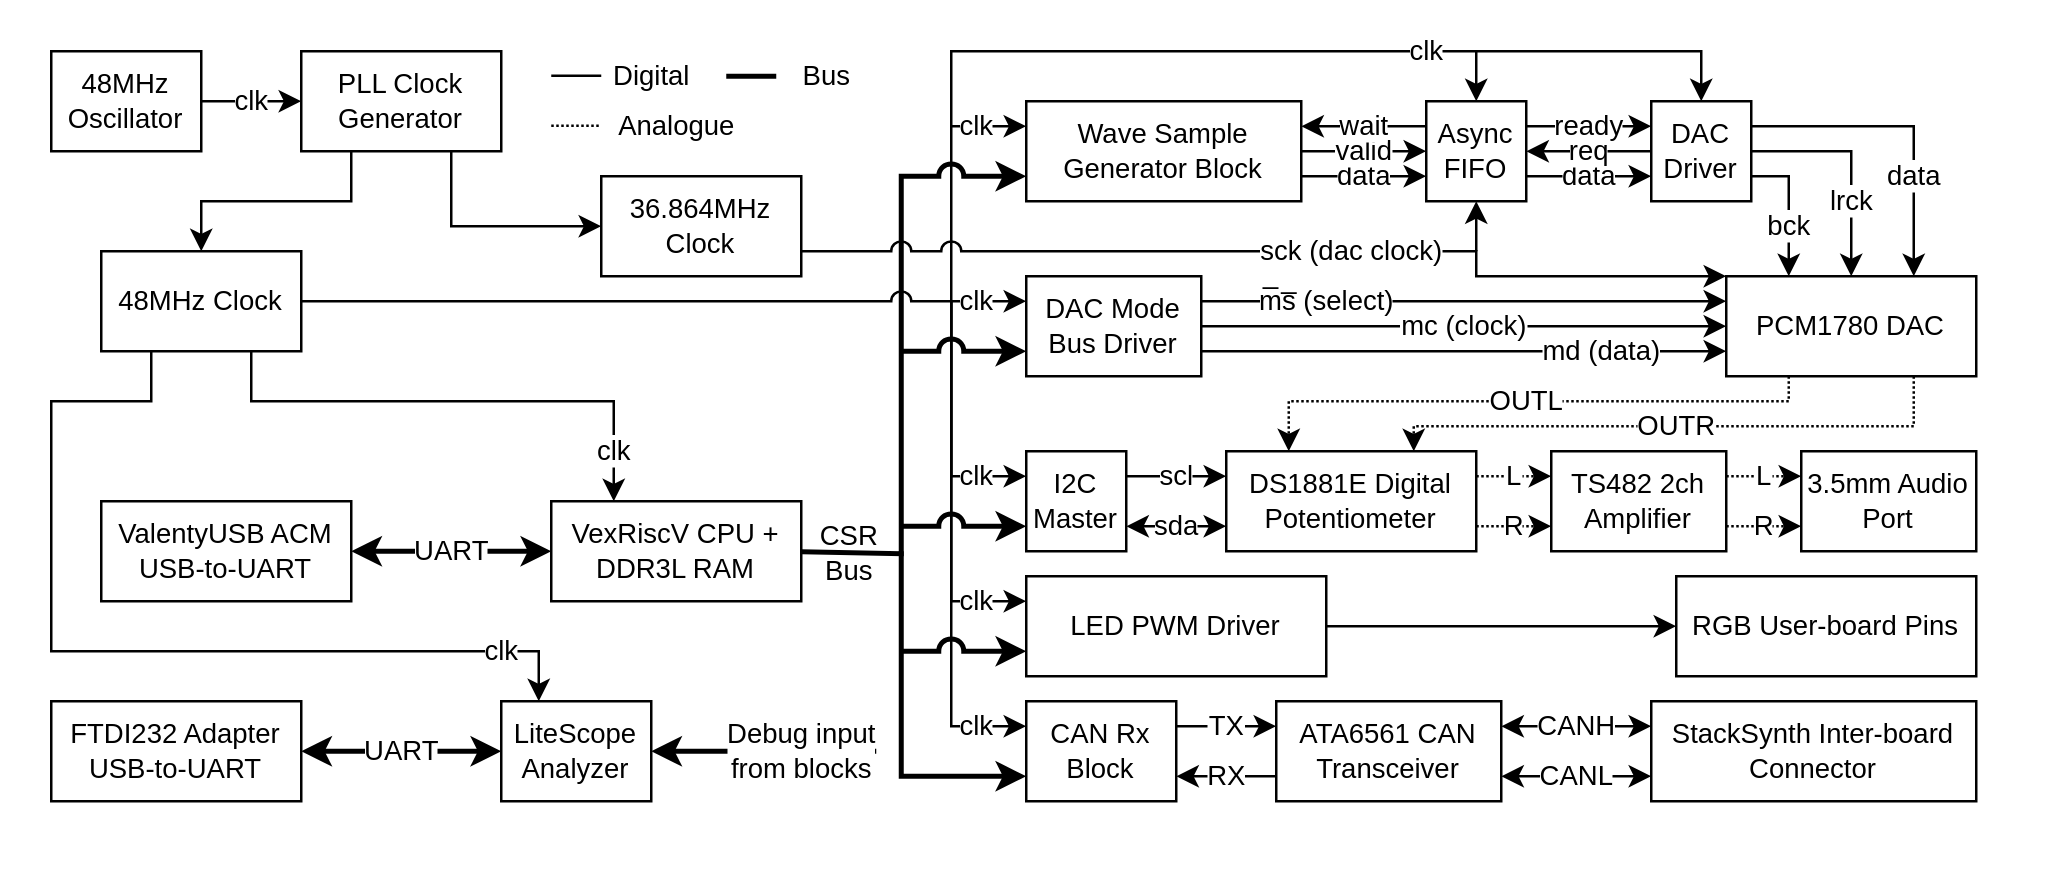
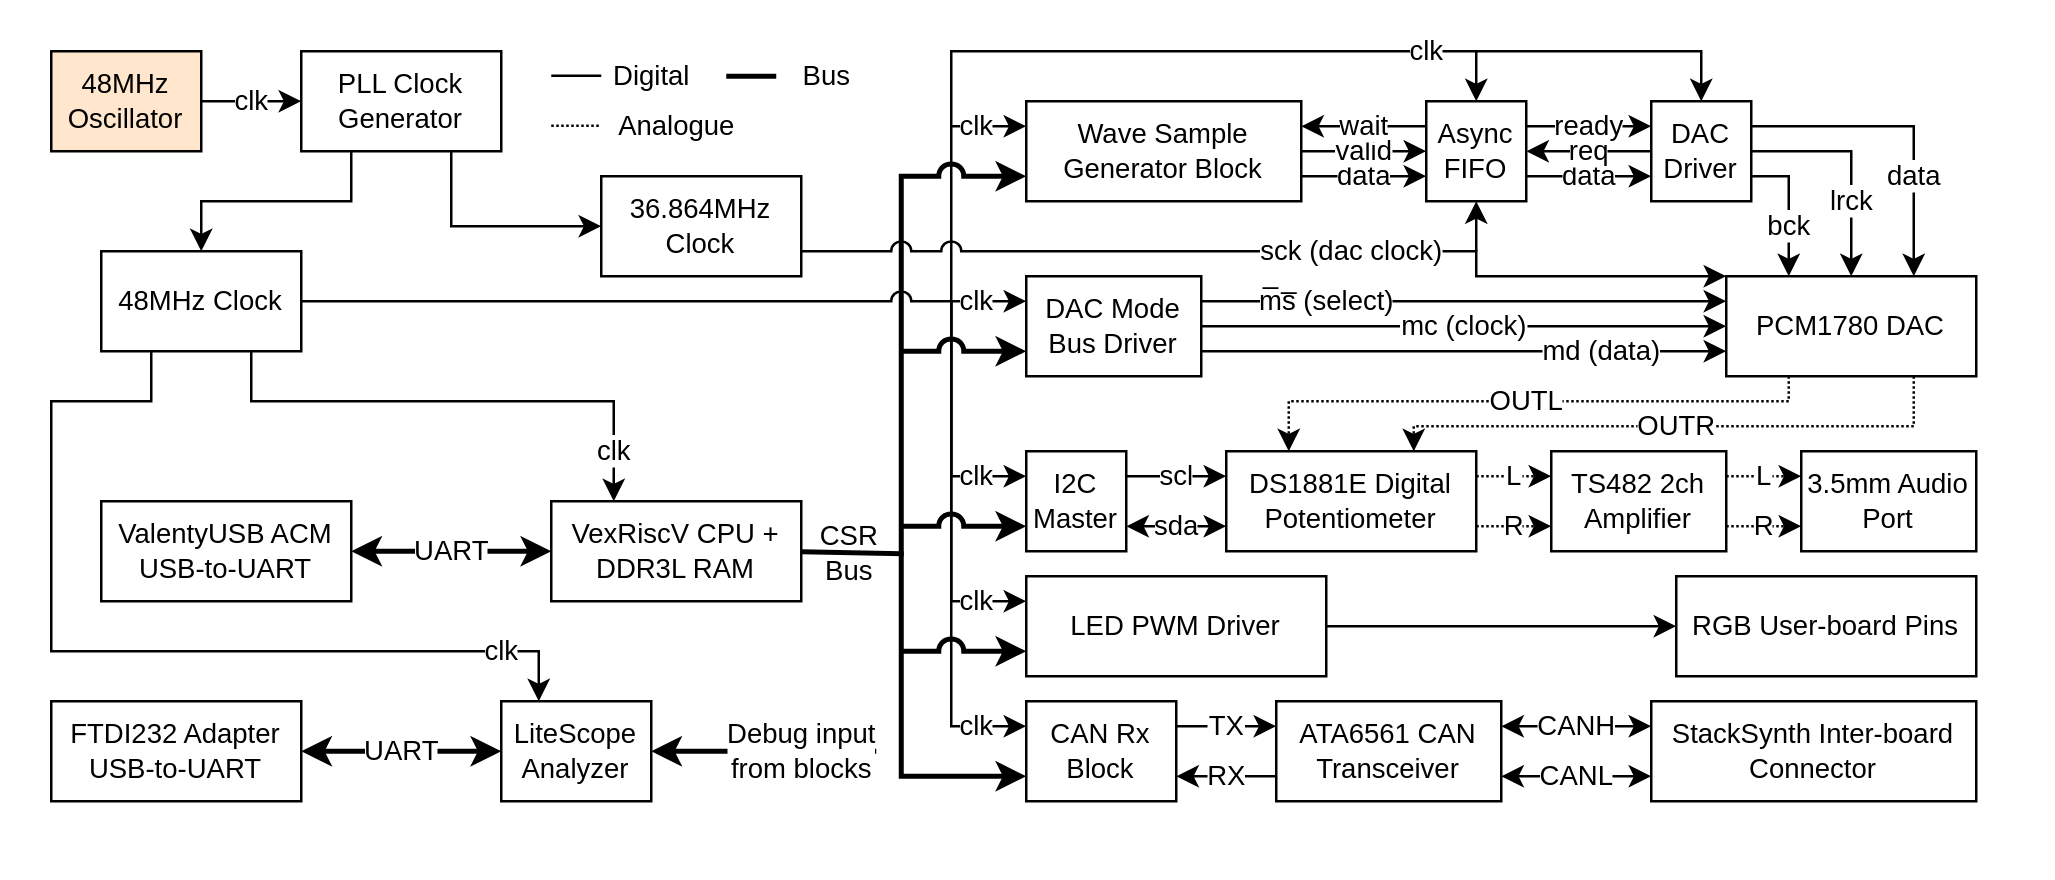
- <mxCell id="66" value="48MHz Oscillator" style="whiteSpace=wrap;html=1;fontSize=11;" vertex="1" parent="1"><mxGeometry width="60" height="40" as="geometry" x="20" y="20" /></mxCell>
+ <mxCell id="66" value="48MHz Oscillator" style="whiteSpace=wrap;html=1;fontSize=11;fillColor=#ffe6cc;" vertex="1" parent="1"><mxGeometry width="60" height="40" as="geometry" x="20" y="20" /></mxCell>
